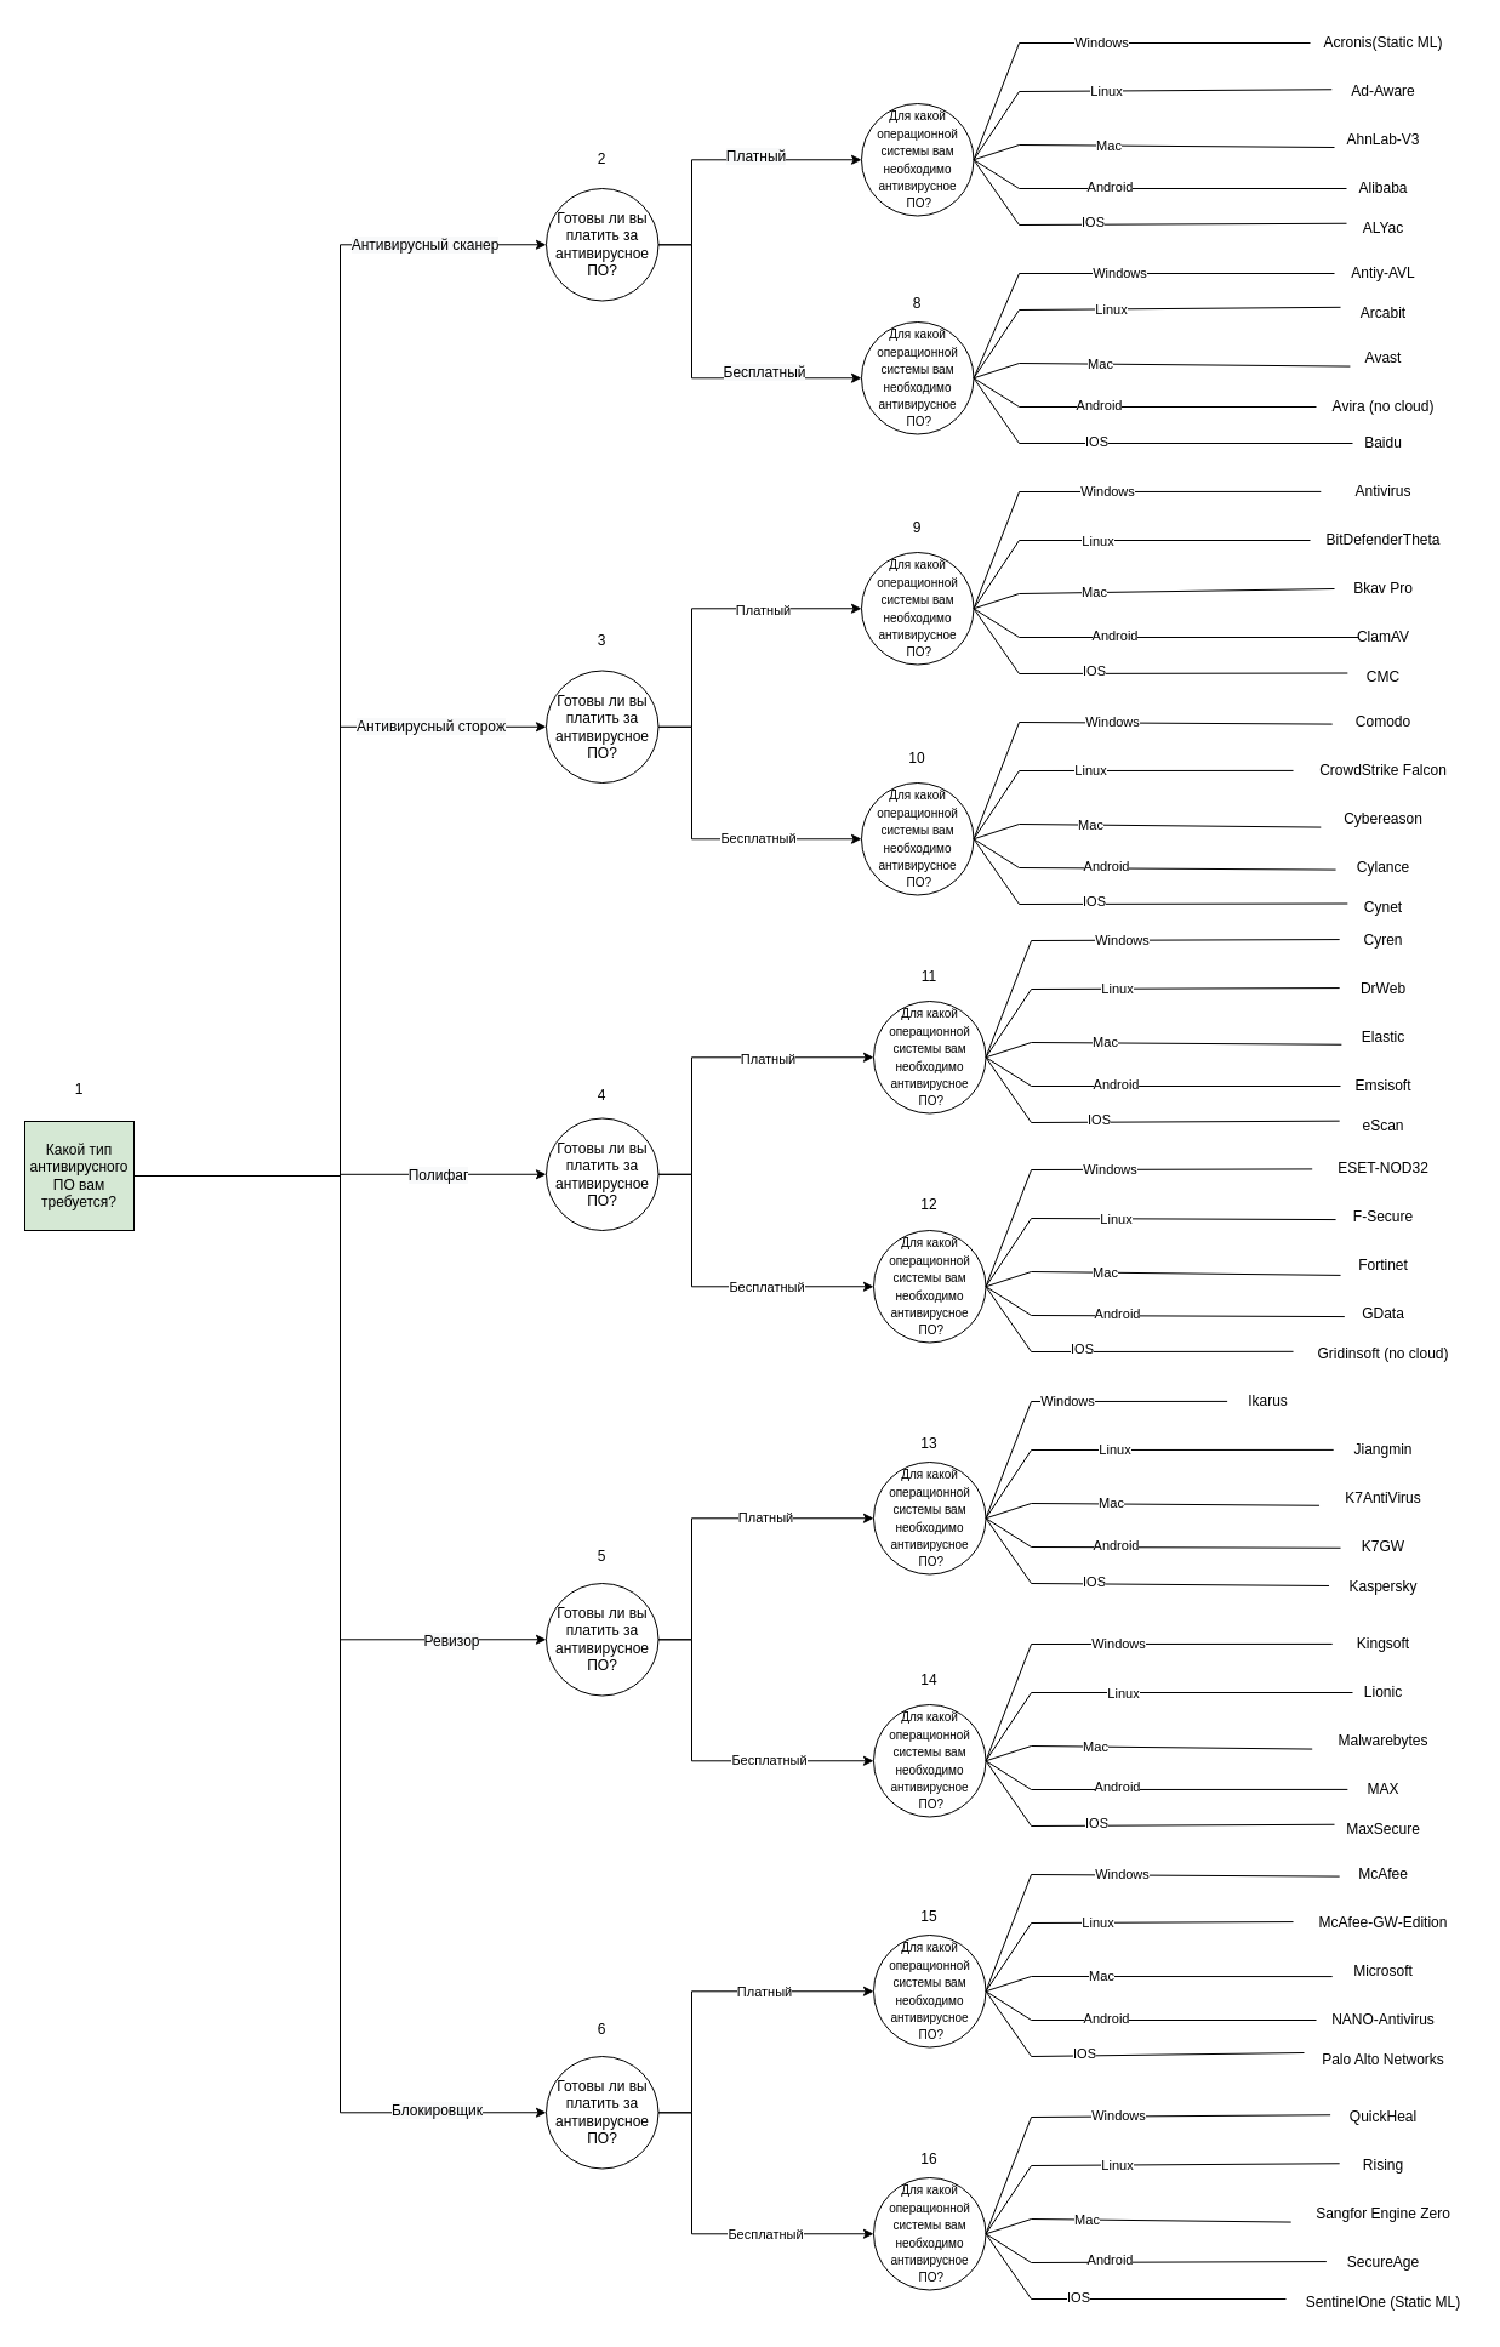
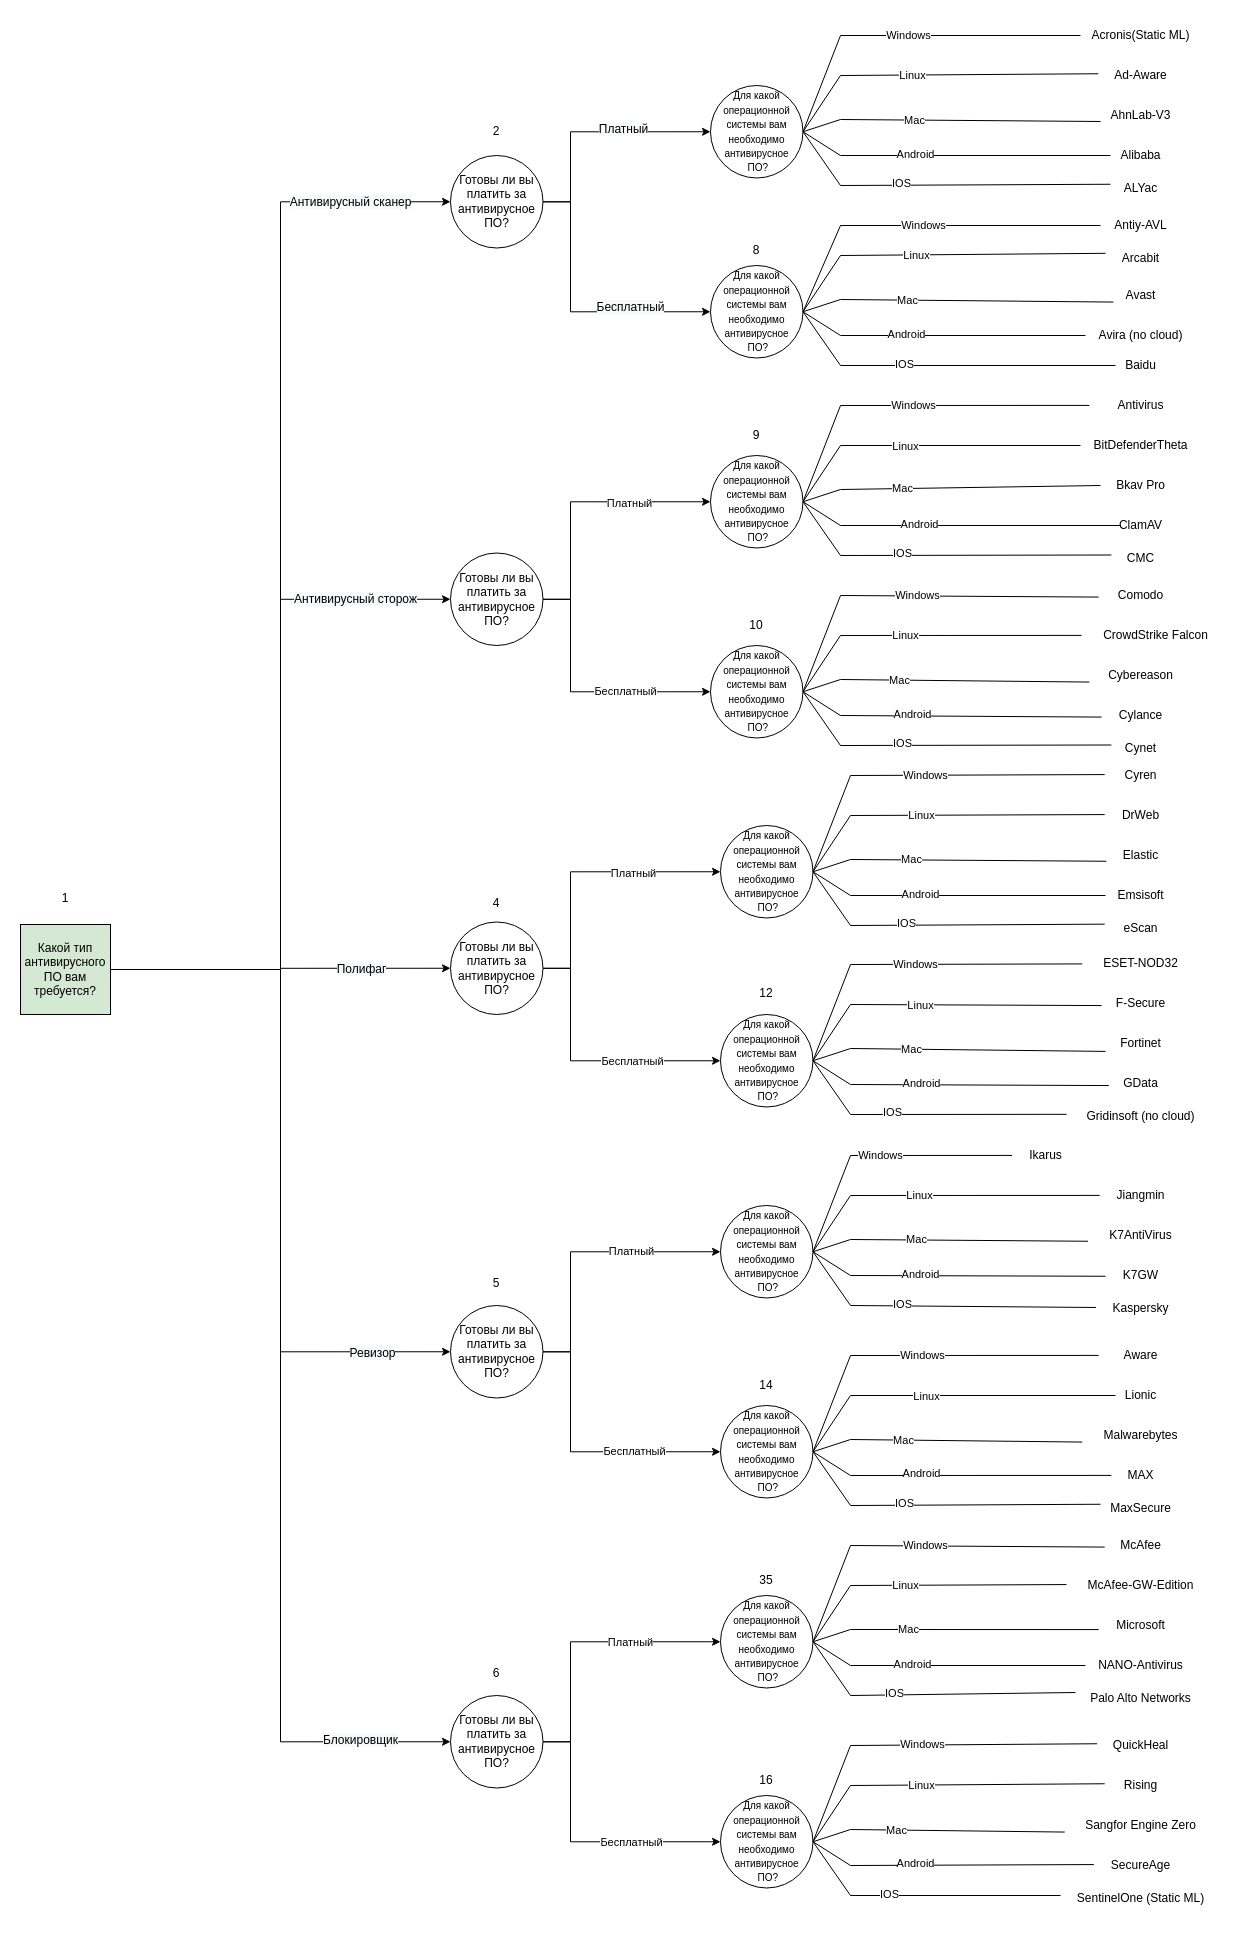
- <mxCell id="180" value="3" style="text;html=1;strokeColor=none;fillColor=none;align=center;verticalAlign=middle;whiteSpace=wrap;rounded=0;" vertex="1" parent="1"><mxGeometry x="466.25" y="512.5" width="60" height="30" as="geometry" /></mxCell>
- <mxCell id="145" value="CrowdStrike Falcon" style="text;html=1;align=center;verticalAlign=middle;resizable=0;points=[];autosize=1;strokeColor=none;fillColor=none;" parent="1" vertex="1"><mxGeometry x="1075" y="620" width="130" height="30" as="geometry" /></mxCell>
+ <mxCell id="145" value="CrowdStrike Falcon" style="text;html=1;align=center;verticalAlign=middle;resizable=0;points=[];autosize=1;strokeColor=none;fillColor=none;" parent="1" vertex="1"><mxGeometry x="1090" y="620" width="130" height="30" as="geometry" /></mxCell>
- <mxCell id="187" value="11" style="text;html=1;strokeColor=none;fillColor=none;align=center;verticalAlign=middle;whiteSpace=wrap;rounded=0;" vertex="1" parent="1"><mxGeometry x="736.25" y="790" width="60" height="30" as="geometry" /></mxCell>
- <mxCell id="189" value="13" style="text;html=1;strokeColor=none;fillColor=none;align=center;verticalAlign=middle;whiteSpace=wrap;rounded=0;" vertex="1" parent="1"><mxGeometry x="736.25" y="1175" width="60" height="30" as="geometry" /></mxCell>
- <mxCell id="163" value="Kingsoft" style="text;html=1;align=center;verticalAlign=middle;resizable=0;points=[];autosize=1;strokeColor=none;fillColor=none;" parent="1" vertex="1"><mxGeometry x="1105" y="1340" width="70" height="30" as="geometry" /></mxCell>
+ <mxCell id="163" value="Aware" style="text;html=1;align=center;verticalAlign=middle;resizable=0;points=[];autosize=1;strokeColor=none;fillColor=none;" parent="1" vertex="1"><mxGeometry x="1105" y="1340" width="70" height="30" as="geometry" /></mxCell>
- <mxCell id="191" value="15" style="text;html=1;strokeColor=none;fillColor=none;align=center;verticalAlign=middle;whiteSpace=wrap;rounded=0;" vertex="1" parent="1"><mxGeometry x="736.25" y="1565" width="60" height="30" as="geometry" /></mxCell>
+ <mxCell id="191" value="35" style="text;html=1;strokeColor=none;fillColor=none;align=center;verticalAlign=middle;whiteSpace=wrap;rounded=0;" vertex="1" parent="1"><mxGeometry x="736.25" y="1565" width="60" height="30" as="geometry" /></mxCell>
